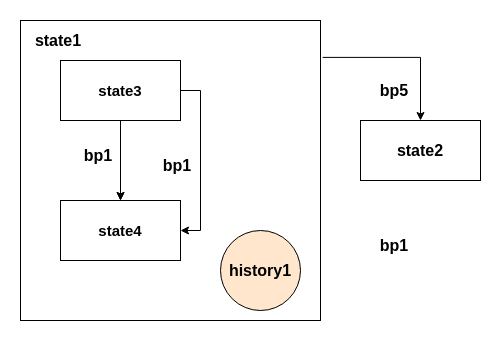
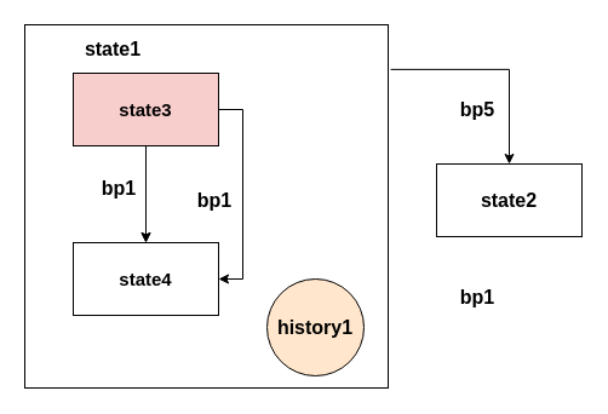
- <mxCell id="8" value="state1" style="text;html=1;strokeColor=none;fillColor=none;align=center;verticalAlign=middle;whiteSpace=wrap;rounded=0;fontStyle=1;fontSize=16;" vertex="1" parent="1"><mxGeometry x="38" y="30" width="40" height="20" as="geometry" /></mxCell>
+ <mxCell id="8" value="state1" style="text;html=1;strokeColor=none;fillColor=none;align=center;verticalAlign=middle;whiteSpace=wrap;rounded=0;fontStyle=1;fontSize=16;" vertex="1" parent="1"><mxGeometry x="73" y="30" width="40" height="20" as="geometry" /></mxCell>
- <mxCell id="14" value="&lt;font style=&quot;font-size: 15px&quot;&gt;&lt;b&gt;state3&lt;/b&gt;&lt;/font&gt;" style="rounded=0;whiteSpace=wrap;html=1;" vertex="1" parent="1"><mxGeometry x="60" y="60" width="120" height="60" as="geometry" /></mxCell>
+ <mxCell id="14" value="&lt;font style=&quot;font-size: 15px&quot;&gt;&lt;b&gt;state3&lt;/b&gt;&lt;/font&gt;" style="rounded=0;whiteSpace=wrap;html=1;fillColor=#f8cecc;" vertex="1" parent="1"><mxGeometry x="60" y="60" width="120" height="60" as="geometry" /></mxCell>
- <mxCell id="10" value="&lt;font style=&quot;font-size: 16px&quot;&gt;&lt;b&gt;state2&lt;/b&gt;&lt;/font&gt;" style="rounded=0;whiteSpace=wrap;html=1;" vertex="1" parent="1"><mxGeometry x="360" y="120" width="120" height="60" as="geometry" /></mxCell>
+ <mxCell id="10" value="&lt;font style=&quot;font-size: 16px&quot;&gt;&lt;b&gt;state2&lt;/b&gt;&lt;/font&gt;" style="rounded=0;whiteSpace=wrap;html=1;" vertex="1" parent="1"><mxGeometry x="360" y="135" width="120" height="60" as="geometry" /></mxCell>
